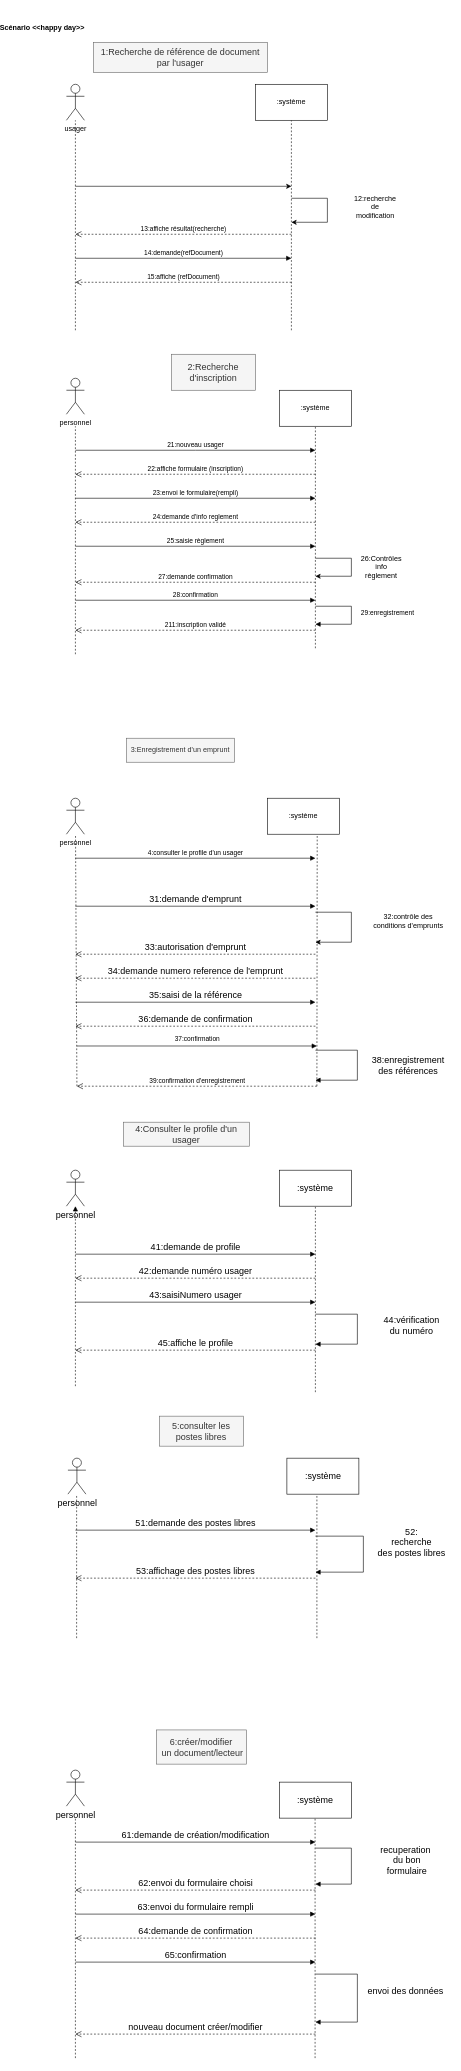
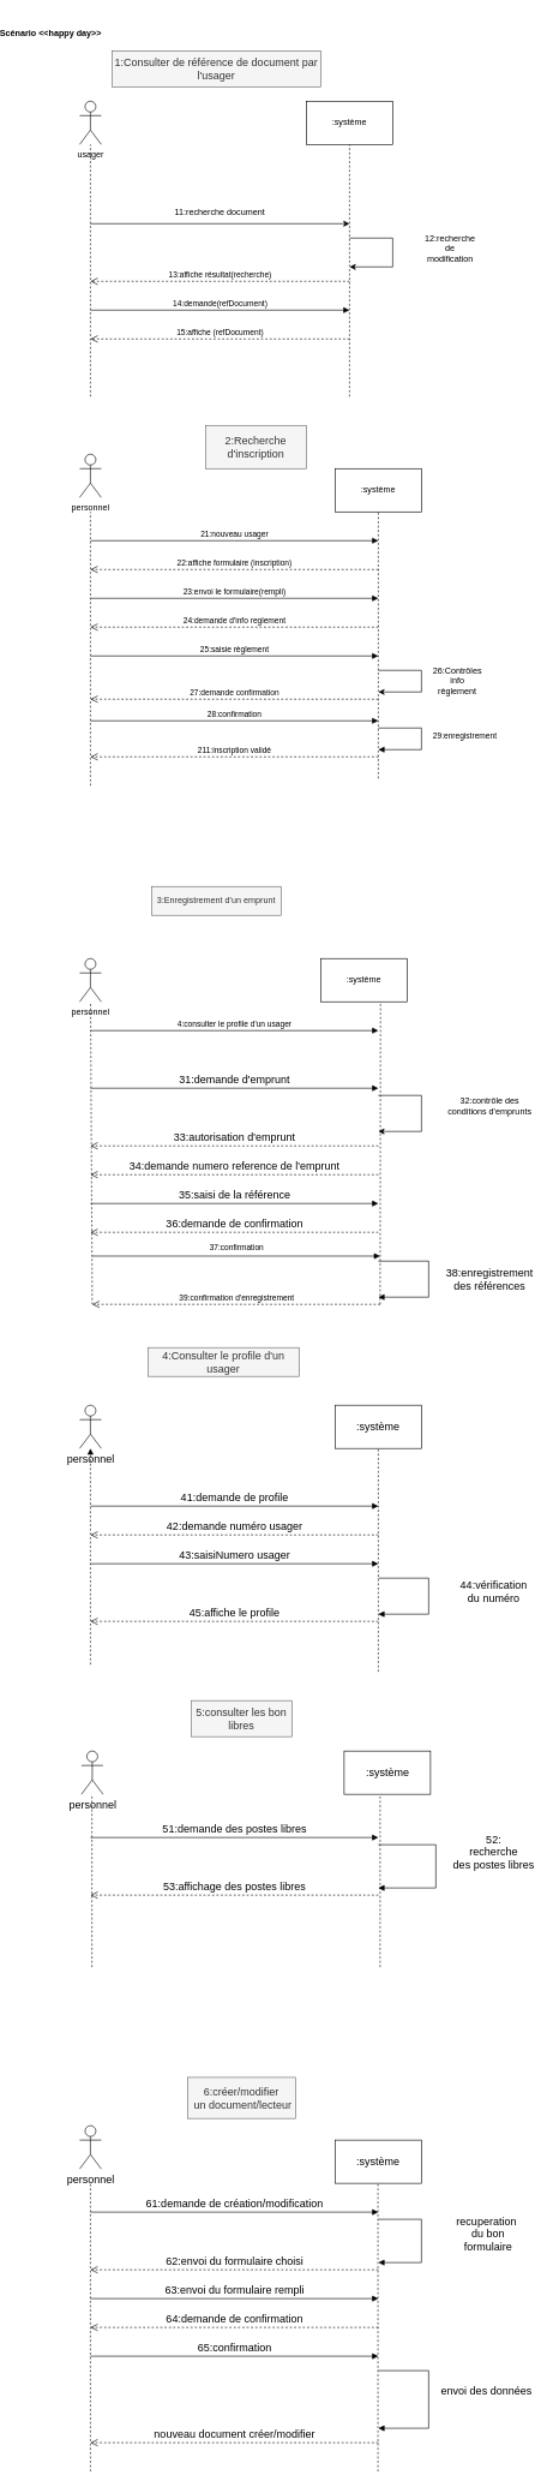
- <mxCell id="41" value="1:Recherche de référence de document par l'usager" style="text;html=1;strokeColor=#666666;fillColor=#f5f5f5;align=center;verticalAlign=middle;whiteSpace=wrap;rounded=0;fontSize=15;fontColor=#333333;" vertex="1" parent="1"><mxGeometry x="145" y="70" width="290" height="50" as="geometry" /></mxCell>
+ <mxCell id="41" value="1:Consulter de référence de document par l'usager" style="text;html=1;strokeColor=#666666;fillColor=#f5f5f5;align=center;verticalAlign=middle;whiteSpace=wrap;rounded=0;fontSize=15;fontColor=#333333;" vertex="1" parent="1"><mxGeometry x="145" y="70" width="290" height="50" as="geometry" /></mxCell>
+ <mxCell id="7" value="11:recherche document " style="text;html=1;strokeColor=none;fillColor=none;align=center;verticalAlign=middle;whiteSpace=wrap;rounded=0;" vertex="1" parent="1"><mxGeometry x="195" y="280" width="200" height="30" as="geometry" /></mxCell>
- <mxCell id="64" value="5:consulter les postes libres" style="text;html=1;strokeColor=#666666;fillColor=#f5f5f5;align=center;verticalAlign=middle;whiteSpace=wrap;rounded=0;fontSize=15;fontColor=#333333;" vertex="1" parent="1"><mxGeometry x="255" y="2360" width="140" height="50" as="geometry" /></mxCell>
+ <mxCell id="64" value="5:consulter les bon libres" style="text;html=1;strokeColor=#666666;fillColor=#f5f5f5;align=center;verticalAlign=middle;whiteSpace=wrap;rounded=0;fontSize=15;fontColor=#333333;" vertex="1" parent="1"><mxGeometry x="255" y="2360" width="140" height="50" as="geometry" /></mxCell>
